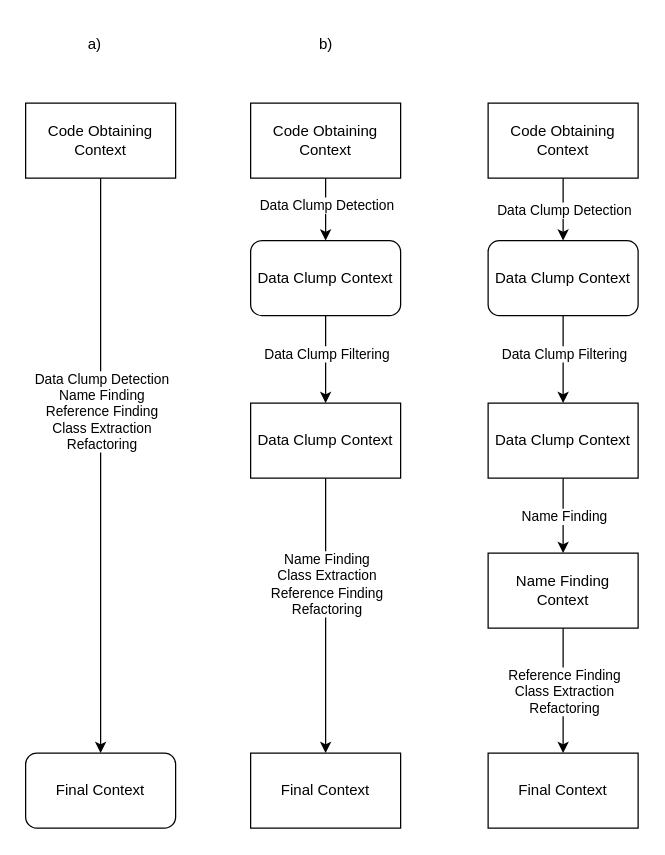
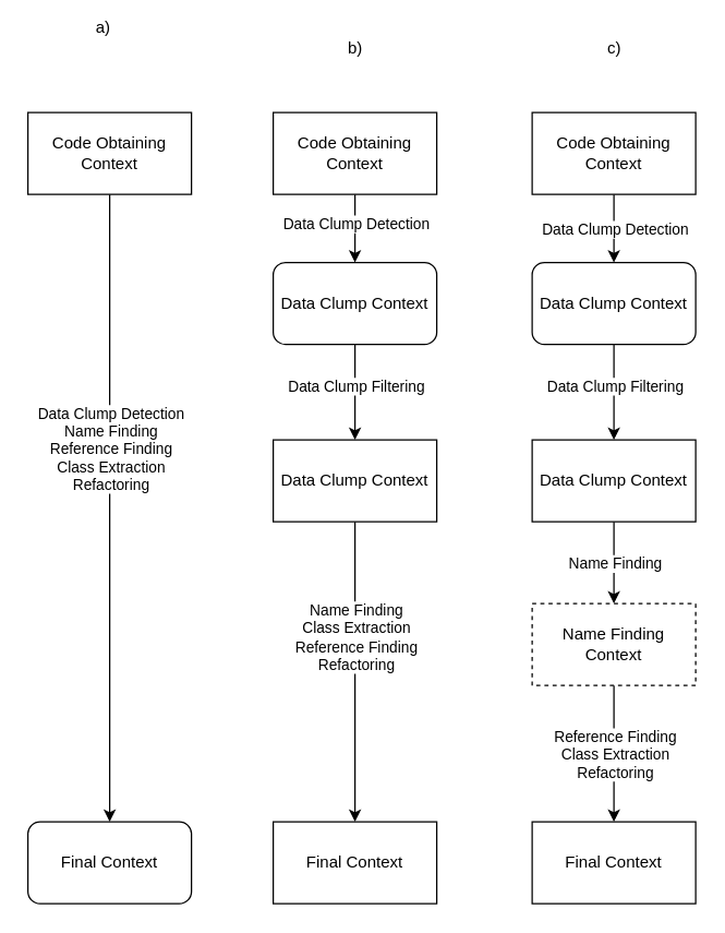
- <mxCell id="29" value="a)" style="text;html=1;align=center;verticalAlign=middle;resizable=0;points=[];autosize=1;strokeColor=none;fillColor=none;" parent="1" vertex="1"><mxGeometry x="60" y="20" width="30" height="30" as="geometry" /></mxCell>
+ <mxCell id="29" value="a)" style="text;html=1;align=center;verticalAlign=middle;resizable=0;points=[];autosize=1;strokeColor=none;fillColor=none;" parent="1" vertex="1"><mxGeometry x="60" y="5" width="30" height="30" as="geometry" /></mxCell>
+ <mxCell id="31" value="c)" style="text;html=1;align=center;verticalAlign=middle;resizable=0;points=[];autosize=1;strokeColor=none;fillColor=none;" parent="1" vertex="1"><mxGeometry x="435" y="20" width="30" height="30" as="geometry" /></mxCell>
- <mxCell id="17" value="Name Finding Context" style="rounded=0;whiteSpace=wrap;html=1;" parent="1" vertex="1"><mxGeometry x="390" y="442" width="120" height="60" as="geometry" /></mxCell>
+ <mxCell id="17" value="Name Finding Context" style="rounded=0;whiteSpace=wrap;html=1;dashed=1;" parent="1" vertex="1"><mxGeometry x="390" y="442" width="120" height="60" as="geometry" /></mxCell>
